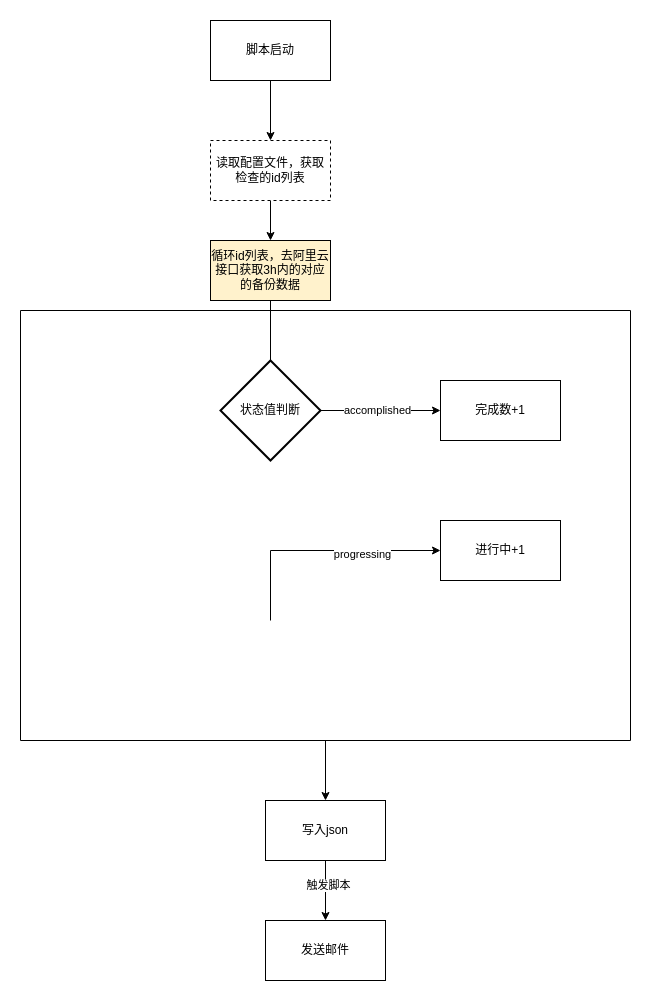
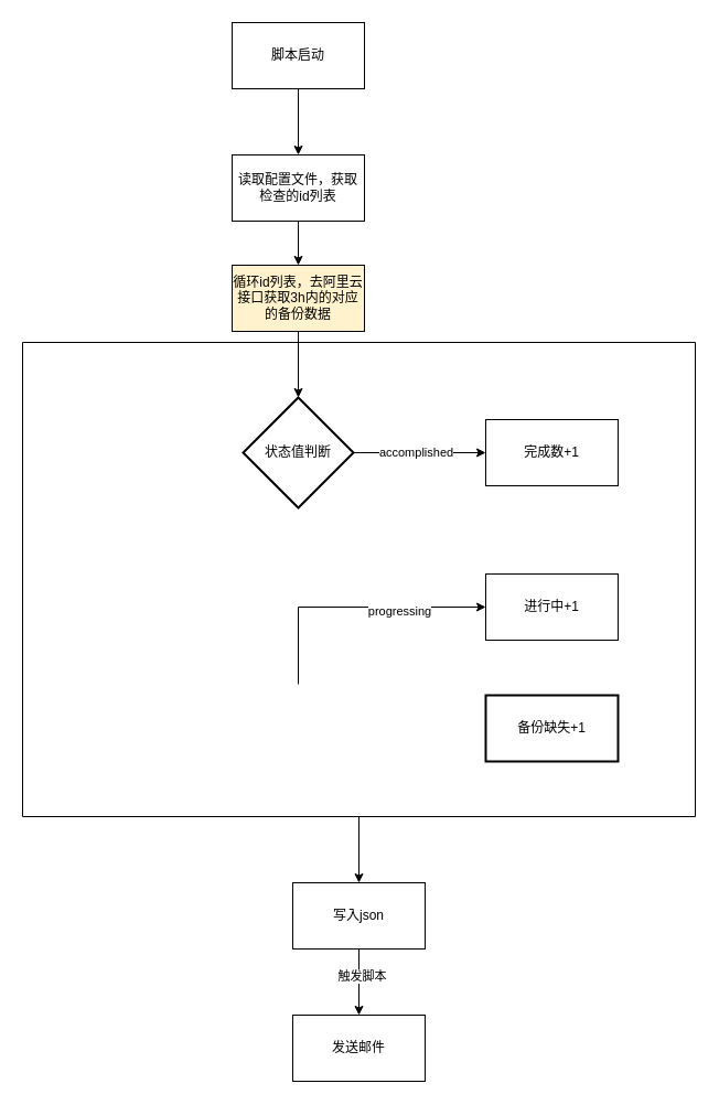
- <mxCell id="7" value="读取配置文件，获取检查的id列表" style="rounded=0;whiteSpace=wrap;html=1;dashed=1;" vertex="1" parent="1"><mxGeometry x="210" y="140" width="120" height="60" as="geometry" /></mxCell>
+ <mxCell id="7" value="读取配置文件，获取检查的id列表" style="rounded=0;whiteSpace=wrap;html=1;" vertex="1" parent="1"><mxGeometry x="210" y="140" width="120" height="60" as="geometry" /></mxCell>
- <mxCell id="8" value="" style="edgeStyle=orthogonalEdgeStyle;rounded=0;orthogonalLoop=1;jettySize=auto;html=1;entryX=0.5;entryY=0;entryDx=0;entryDy=0;entryPerimeter=0;endArrow=none;" edge="1" parent="1" source="9" target="17"><mxGeometry relative="1" as="geometry"><mxPoint x="270" y="350" as="targetPoint" /></mxGeometry></mxCell>
+ <mxCell id="8" value="" style="edgeStyle=orthogonalEdgeStyle;rounded=0;orthogonalLoop=1;jettySize=auto;html=1;entryX=0.5;entryY=0;entryDx=0;entryDy=0;entryPerimeter=0;" edge="1" parent="1" source="9" target="17"><mxGeometry relative="1" as="geometry"><mxPoint x="270" y="350" as="targetPoint" /></mxGeometry></mxCell>
+ <mxCell id="20" value="备份缺失+1" style="whiteSpace=wrap;html=1;strokeWidth=2;" vertex="1" parent="1"><mxGeometry x="440" y="630" width="120" height="60" as="geometry" /></mxCell>
